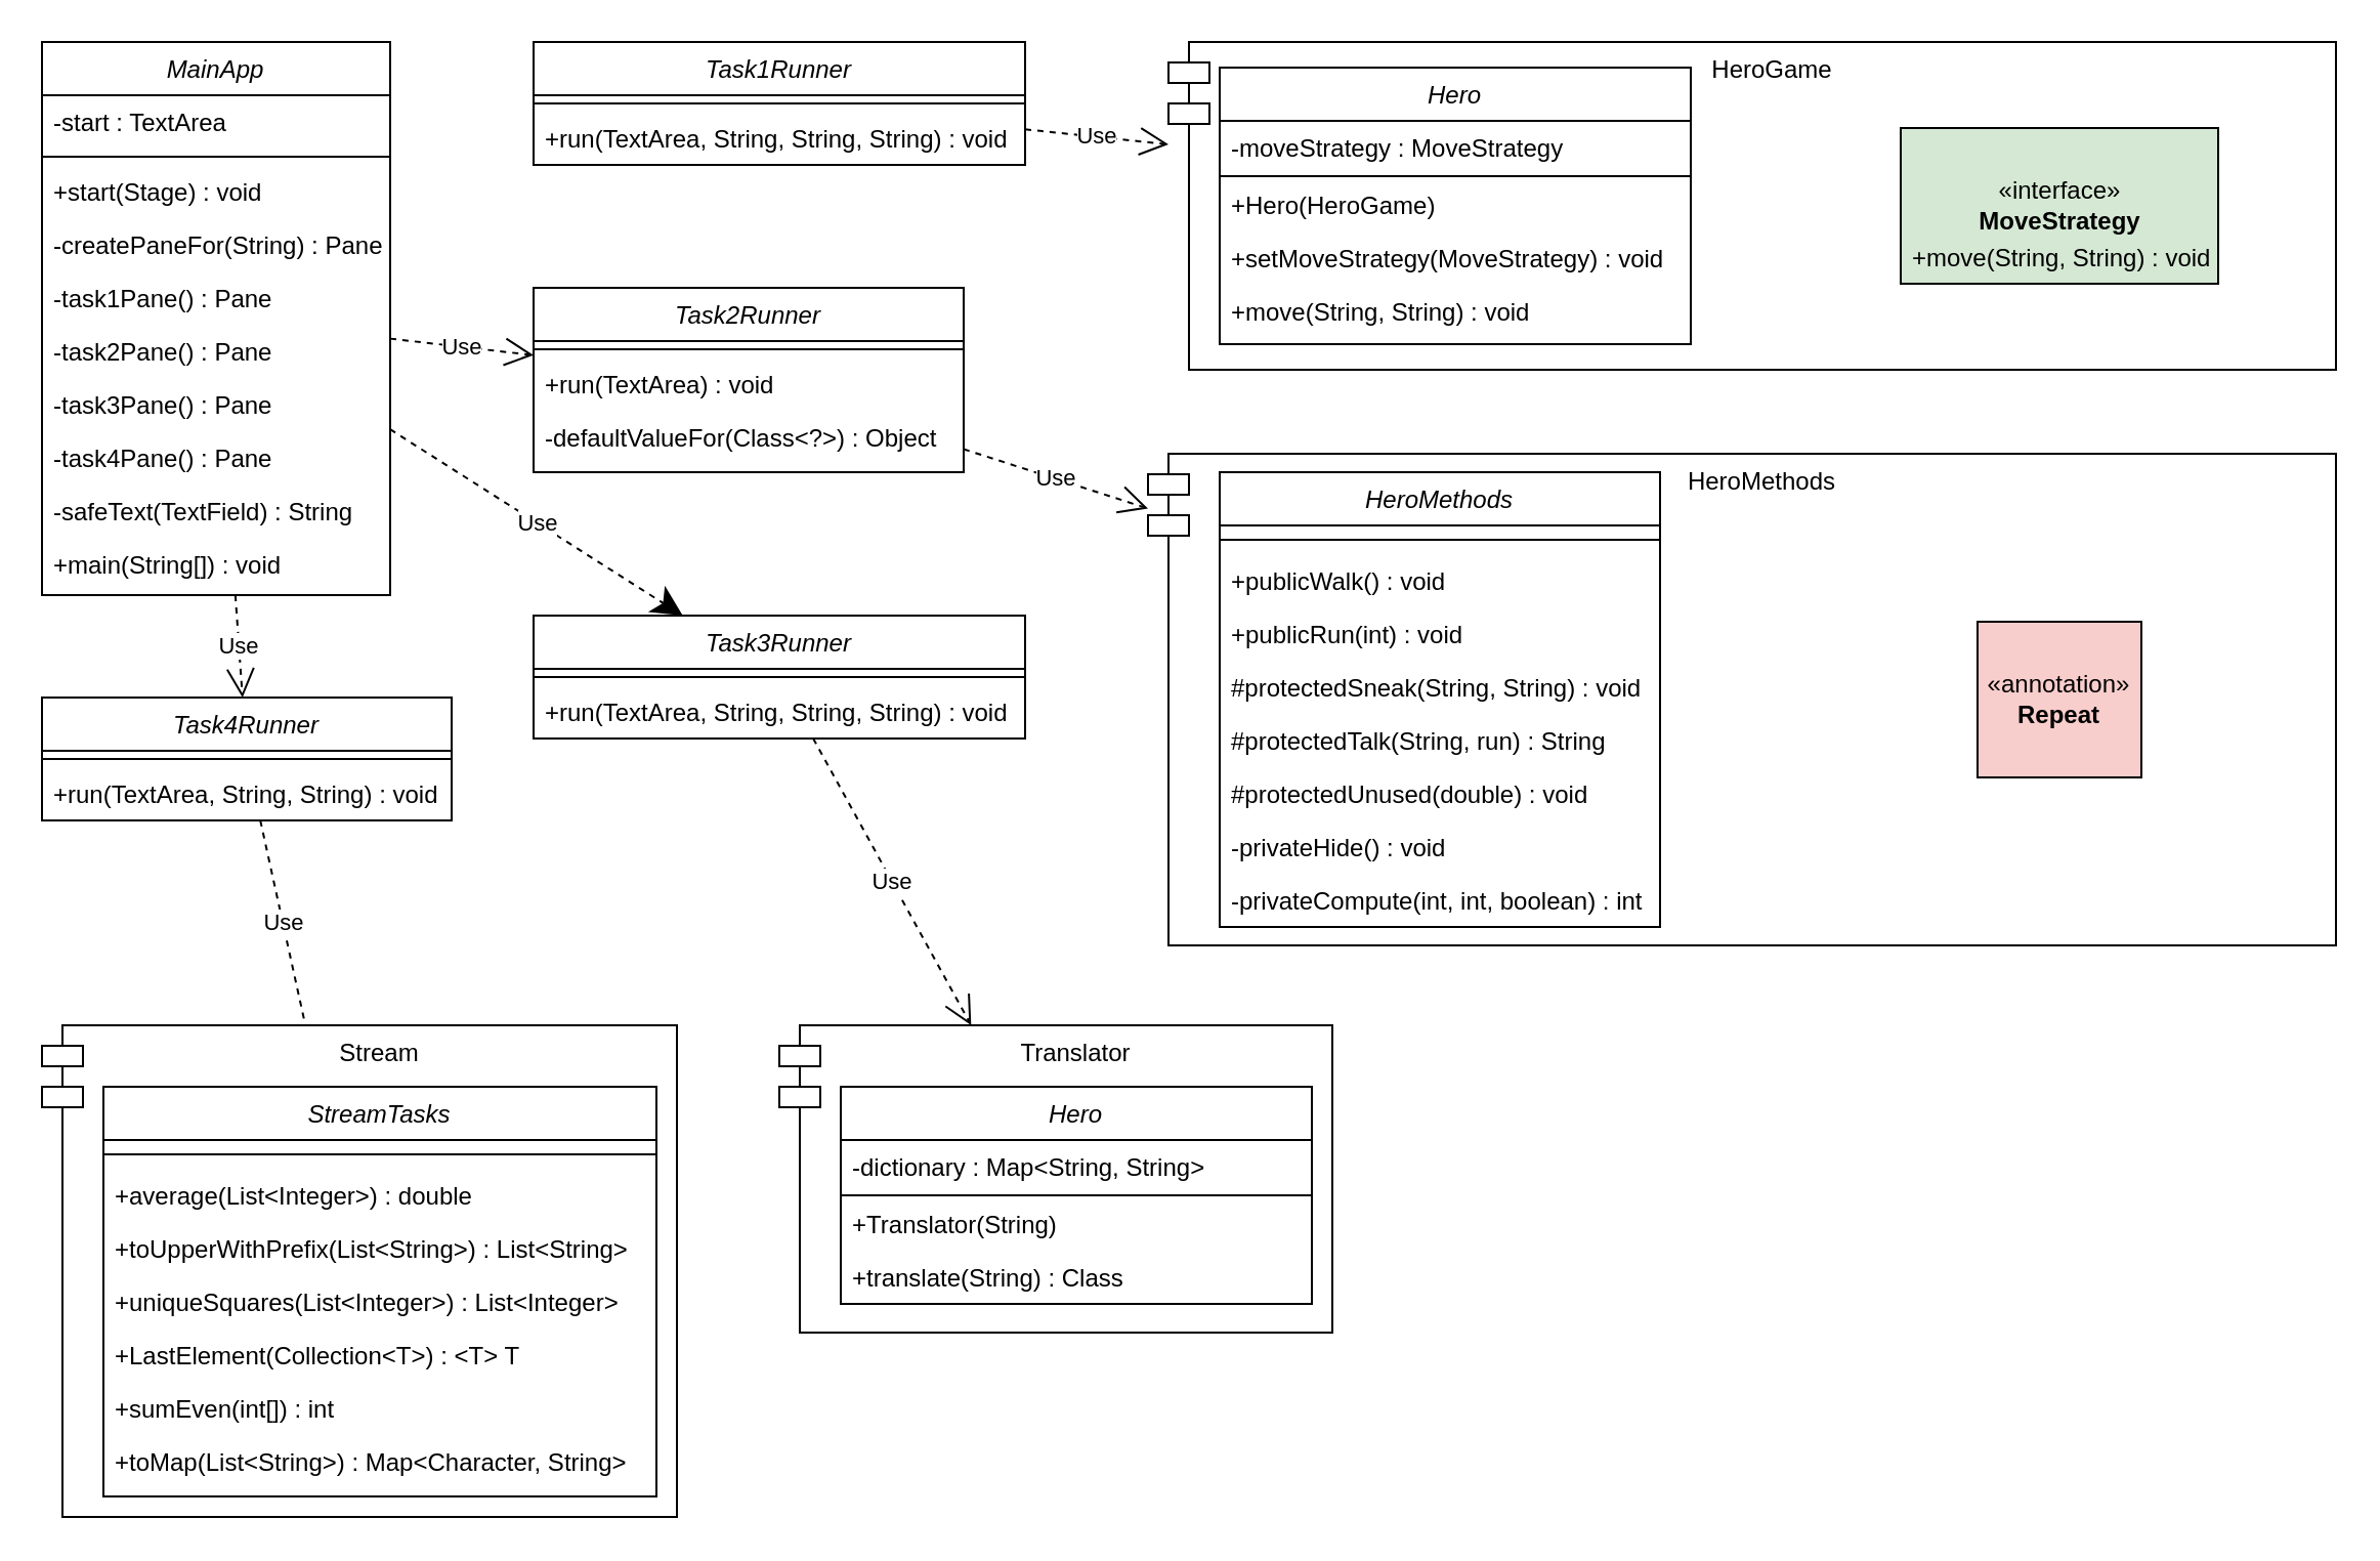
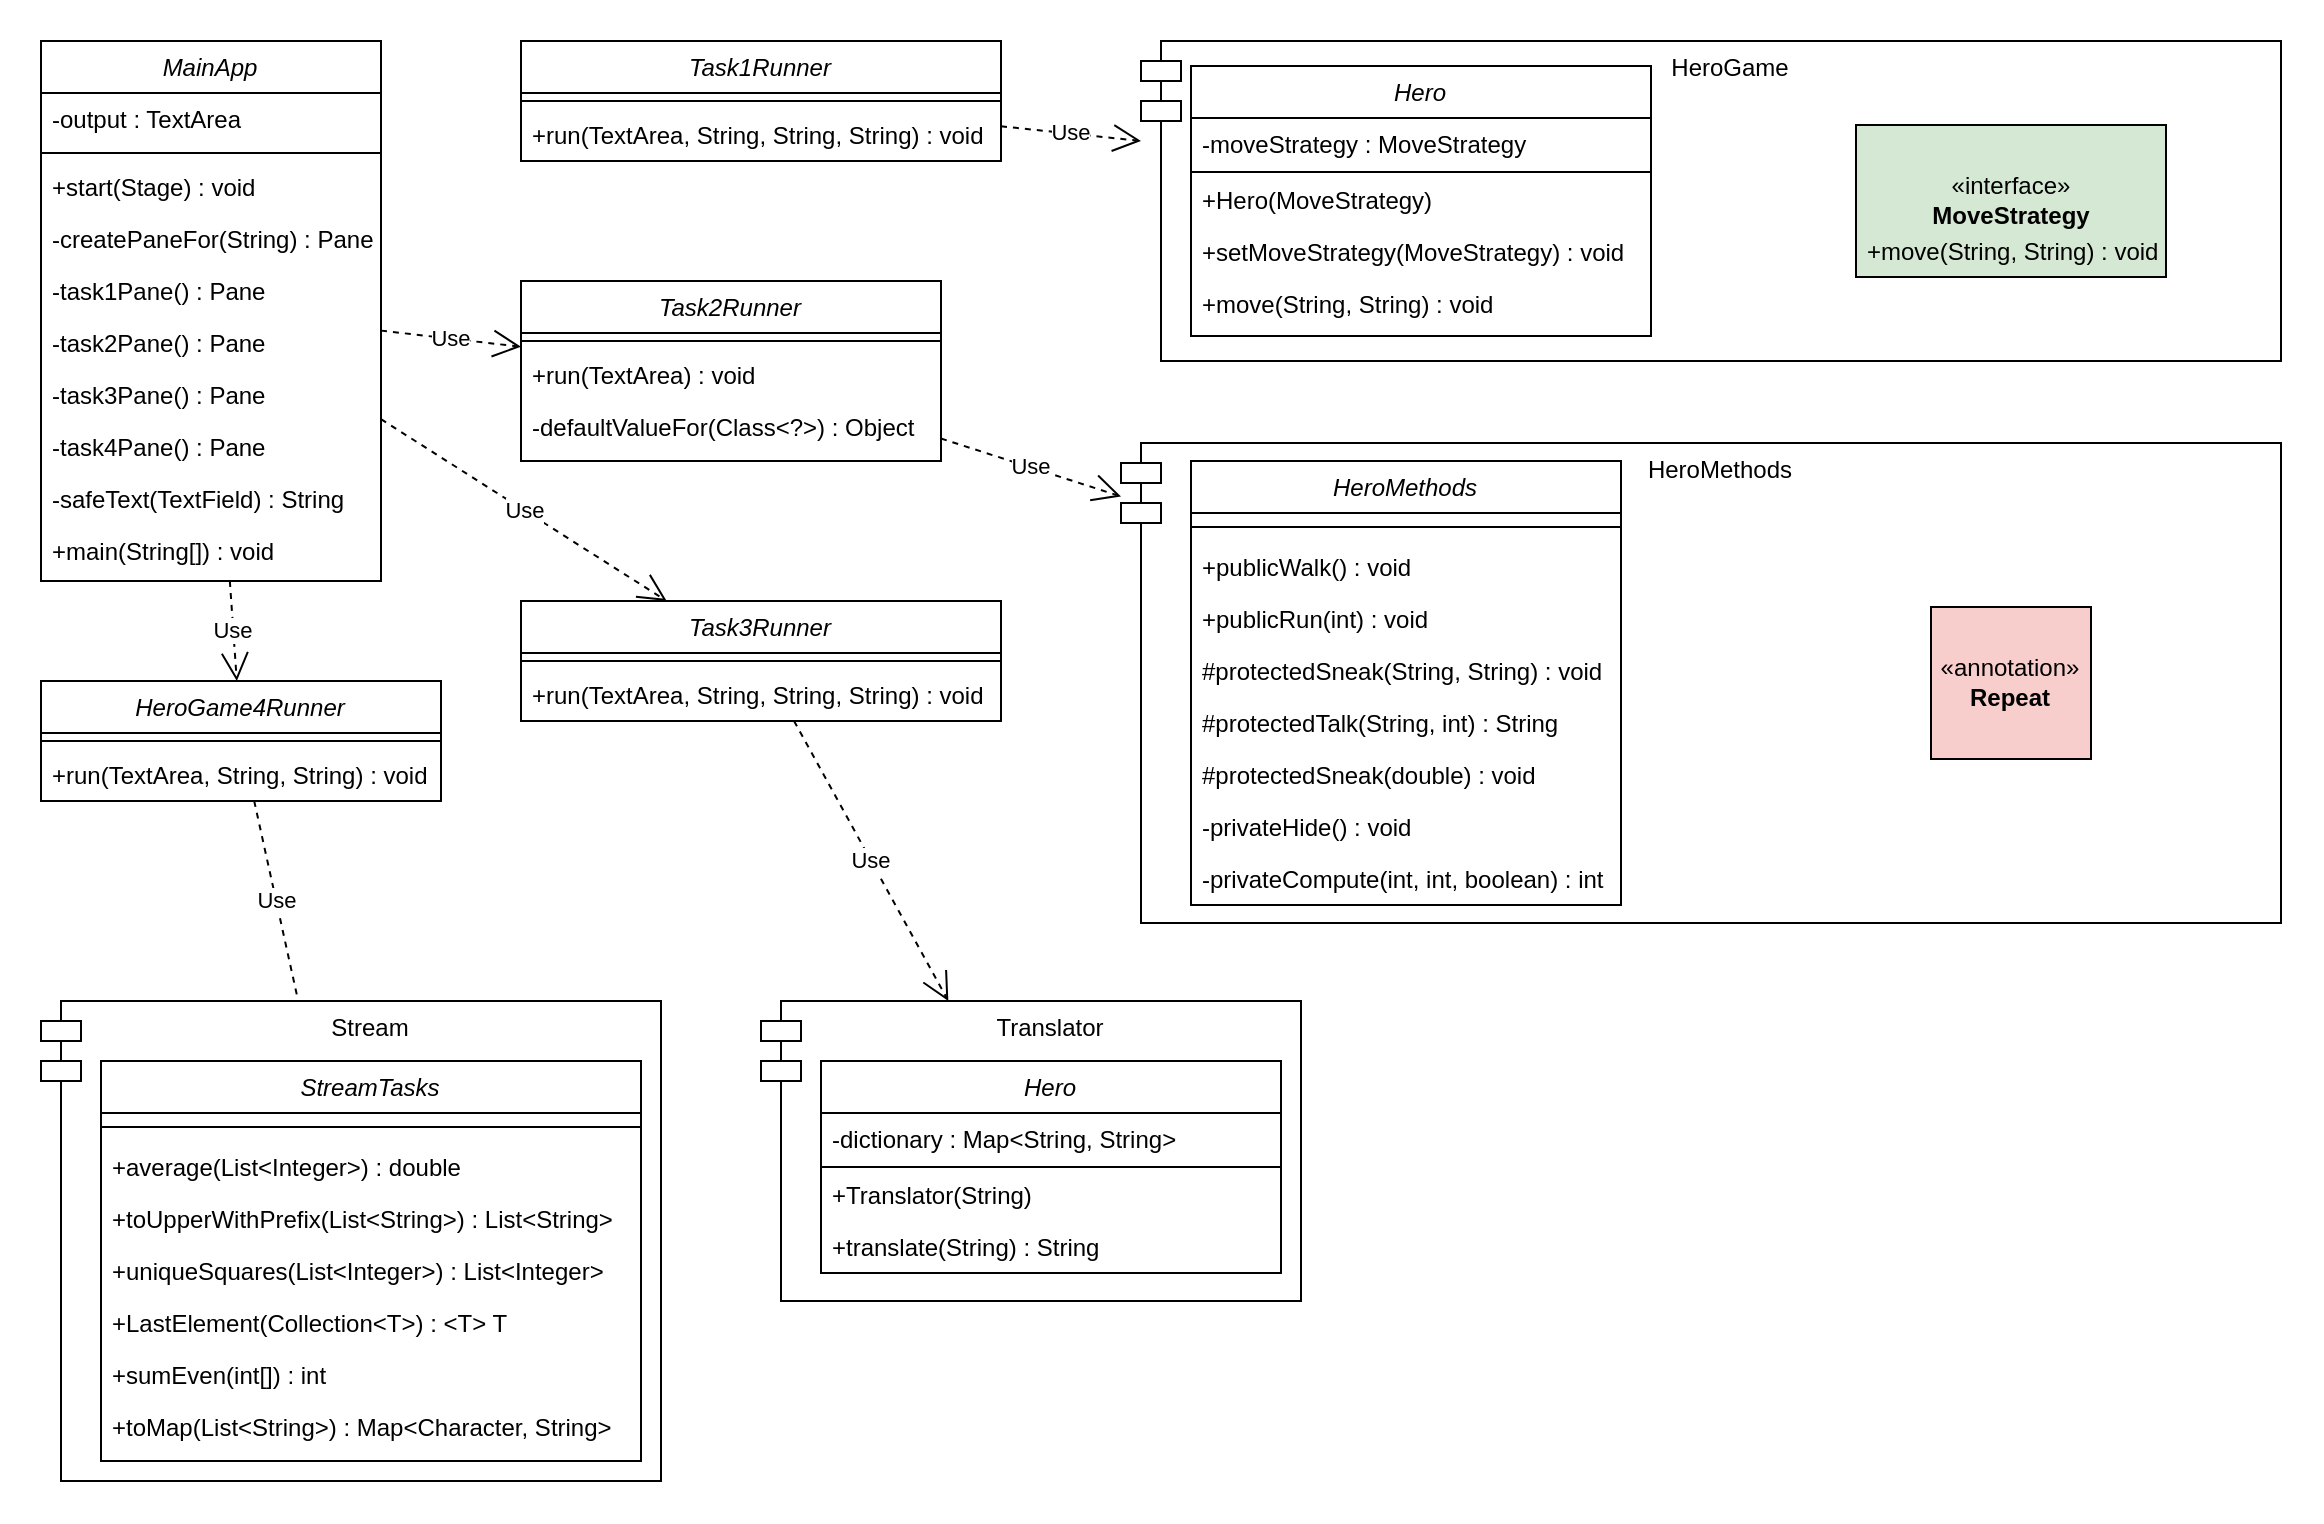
- <mxCell id="3" value="-start : TextArea" style="text;align=left;verticalAlign=top;spacingLeft=4;spacingRight=4;overflow=hidden;rotatable=0;points=[[0,0.5],[1,0.5]];portConstraint=eastwest;" parent="2" vertex="1"><mxGeometry y="26" width="170" height="26" as="geometry" /></mxCell>
+ <mxCell id="3" value="-output : TextArea" style="text;align=left;verticalAlign=top;spacingLeft=4;spacingRight=4;overflow=hidden;rotatable=0;points=[[0,0.5],[1,0.5]];portConstraint=eastwest;" parent="2" vertex="1"><mxGeometry y="26" width="170" height="26" as="geometry" /></mxCell>
- <mxCell id="33" value="+Hero(HeroGame)" style="text;align=left;verticalAlign=top;spacingLeft=4;spacingRight=4;overflow=hidden;rotatable=0;points=[[0,0.5],[1,0.5]];portConstraint=eastwest;" vertex="1" parent="30"><mxGeometry y="54" width="230" height="26" as="geometry" /></mxCell>
+ <mxCell id="33" value="+Hero(MoveStrategy)" style="text;align=left;verticalAlign=top;spacingLeft=4;spacingRight=4;overflow=hidden;rotatable=0;points=[[0,0.5],[1,0.5]];portConstraint=eastwest;" vertex="1" parent="30"><mxGeometry y="54" width="230" height="26" as="geometry" /></mxCell>
- <mxCell id="27" value="Use" style="endArrow=classic;endSize=12;dashed=1;html=1;rounded=0;" edge="1" parent="1" source="2" target="20"><mxGeometry width="160" relative="1" as="geometry"><mxPoint x="380" y="190" as="sourcePoint" /><mxPoint x="456" y="192" as="targetPoint" /></mxGeometry></mxCell>
+ <mxCell id="27" value="Use" style="endArrow=open;endSize=12;dashed=1;html=1;rounded=0;" edge="1" parent="1" source="2" target="20"><mxGeometry width="160" relative="1" as="geometry"><mxPoint x="380" y="190" as="sourcePoint" /><mxPoint x="456" y="192" as="targetPoint" /></mxGeometry></mxCell>
- <mxCell id="23" value="Task4Runner" style="swimlane;fontStyle=2;align=center;verticalAlign=top;childLayout=stackLayout;horizontal=1;startSize=26;horizontalStack=0;resizeParent=1;resizeLast=0;collapsible=1;marginBottom=0;rounded=0;shadow=0;strokeWidth=1;" vertex="1" parent="1"><mxGeometry x="20" y="340" width="200" height="60" as="geometry"><mxRectangle x="480" y="160" width="160" height="26" as="alternateBounds" /></mxGeometry></mxCell>
+ <mxCell id="23" value="HeroGame4Runner" style="swimlane;fontStyle=2;align=center;verticalAlign=top;childLayout=stackLayout;horizontal=1;startSize=26;horizontalStack=0;resizeParent=1;resizeLast=0;collapsible=1;marginBottom=0;rounded=0;shadow=0;strokeWidth=1;" vertex="1" parent="1"><mxGeometry x="20" y="340" width="200" height="60" as="geometry"><mxRectangle x="480" y="160" width="160" height="26" as="alternateBounds" /></mxGeometry></mxCell>
- <mxCell id="43" value="#protectedTalk(String, run) : String" style="text;align=left;verticalAlign=top;spacingLeft=4;spacingRight=4;overflow=hidden;rotatable=0;points=[[0,0.5],[1,0.5]];portConstraint=eastwest;" vertex="1" parent="38"><mxGeometry y="118" width="215" height="26" as="geometry" /></mxCell>
+ <mxCell id="43" value="#protectedTalk(String, int) : String" style="text;align=left;verticalAlign=top;spacingLeft=4;spacingRight=4;overflow=hidden;rotatable=0;points=[[0,0.5],[1,0.5]];portConstraint=eastwest;" vertex="1" parent="38"><mxGeometry y="118" width="215" height="26" as="geometry" /></mxCell>
- <mxCell id="44" value="#protectedUnused(double) : void" style="text;align=left;verticalAlign=top;spacingLeft=4;spacingRight=4;overflow=hidden;rotatable=0;points=[[0,0.5],[1,0.5]];portConstraint=eastwest;" vertex="1" parent="38"><mxGeometry y="144" width="215" height="26" as="geometry" /></mxCell>
+ <mxCell id="44" value="#protectedSneak(double) : void" style="text;align=left;verticalAlign=top;spacingLeft=4;spacingRight=4;overflow=hidden;rotatable=0;points=[[0,0.5],[1,0.5]];portConstraint=eastwest;" vertex="1" parent="38"><mxGeometry y="144" width="215" height="26" as="geometry" /></mxCell>
- <mxCell id="54" value="+translate(String) : Class" style="text;align=left;verticalAlign=top;spacingLeft=4;spacingRight=4;overflow=hidden;rotatable=0;points=[[0,0.5],[1,0.5]];portConstraint=eastwest;" vertex="1" parent="50"><mxGeometry y="80" width="230" height="26" as="geometry" /></mxCell>
+ <mxCell id="54" value="+translate(String) : String" style="text;align=left;verticalAlign=top;spacingLeft=4;spacingRight=4;overflow=hidden;rotatable=0;points=[[0,0.5],[1,0.5]];portConstraint=eastwest;" vertex="1" parent="50"><mxGeometry y="80" width="230" height="26" as="geometry" /></mxCell>
